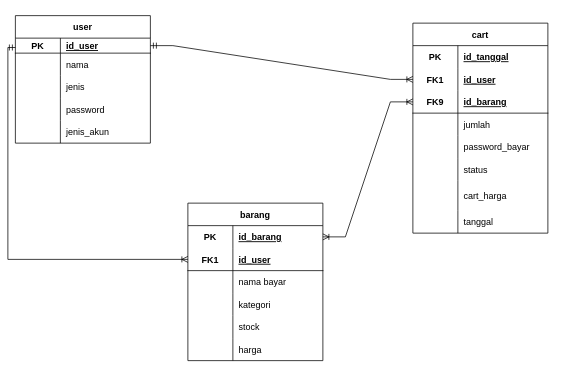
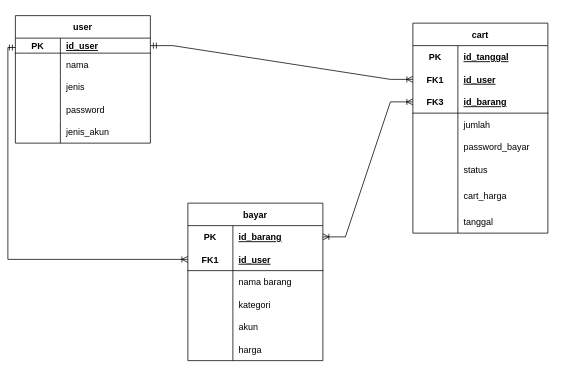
- <mxCell id="26" value="FK9" style="shape=partialRectangle;connectable=0;fillColor=none;top=0;left=0;bottom=0;right=0;fontStyle=1;overflow=hidden;" parent="25" vertex="1"><mxGeometry width="60" height="30" as="geometry"><mxRectangle width="60" height="30" as="alternateBounds" /></mxGeometry></mxCell>
+ <mxCell id="26" value="FK3" style="shape=partialRectangle;connectable=0;fillColor=none;top=0;left=0;bottom=0;right=0;fontStyle=1;overflow=hidden;" parent="25" vertex="1"><mxGeometry width="60" height="30" as="geometry"><mxRectangle width="60" height="30" as="alternateBounds" /></mxGeometry></mxCell>
- <mxCell id="44" value="barang" style="shape=table;startSize=30;container=1;collapsible=1;childLayout=tableLayout;fixedRows=1;rowLines=0;fontStyle=1;align=center;resizeLast=1;" parent="1" vertex="1"><mxGeometry x="250" y="270" width="180" height="210" as="geometry" /></mxCell>
+ <mxCell id="44" value="bayar" style="shape=table;startSize=30;container=1;collapsible=1;childLayout=tableLayout;fixedRows=1;rowLines=0;fontStyle=1;align=center;resizeLast=1;" parent="1" vertex="1"><mxGeometry x="250" y="270" width="180" height="210" as="geometry" /></mxCell>
- <mxCell id="53" value="nama bayar" style="shape=partialRectangle;connectable=0;fillColor=none;top=0;left=0;bottom=0;right=0;align=left;spacingLeft=6;overflow=hidden;" parent="51" vertex="1"><mxGeometry x="60.0" width="120.0" height="30" as="geometry"><mxRectangle width="120.0" height="30" as="alternateBounds" /></mxGeometry></mxCell>
+ <mxCell id="53" value="nama barang" style="shape=partialRectangle;connectable=0;fillColor=none;top=0;left=0;bottom=0;right=0;align=left;spacingLeft=6;overflow=hidden;" parent="51" vertex="1"><mxGeometry x="60.0" width="120.0" height="30" as="geometry"><mxRectangle width="120.0" height="30" as="alternateBounds" /></mxGeometry></mxCell>
- <mxCell id="59" value="stock" style="shape=partialRectangle;connectable=0;fillColor=none;top=0;left=0;bottom=0;right=0;align=left;spacingLeft=6;overflow=hidden;" parent="57" vertex="1"><mxGeometry x="60.0" width="120.0" height="30" as="geometry"><mxRectangle width="120.0" height="30" as="alternateBounds" /></mxGeometry></mxCell>
+ <mxCell id="59" value="akun" style="shape=partialRectangle;connectable=0;fillColor=none;top=0;left=0;bottom=0;right=0;align=left;spacingLeft=6;overflow=hidden;" parent="57" vertex="1"><mxGeometry x="60.0" width="120.0" height="30" as="geometry"><mxRectangle width="120.0" height="30" as="alternateBounds" /></mxGeometry></mxCell>
